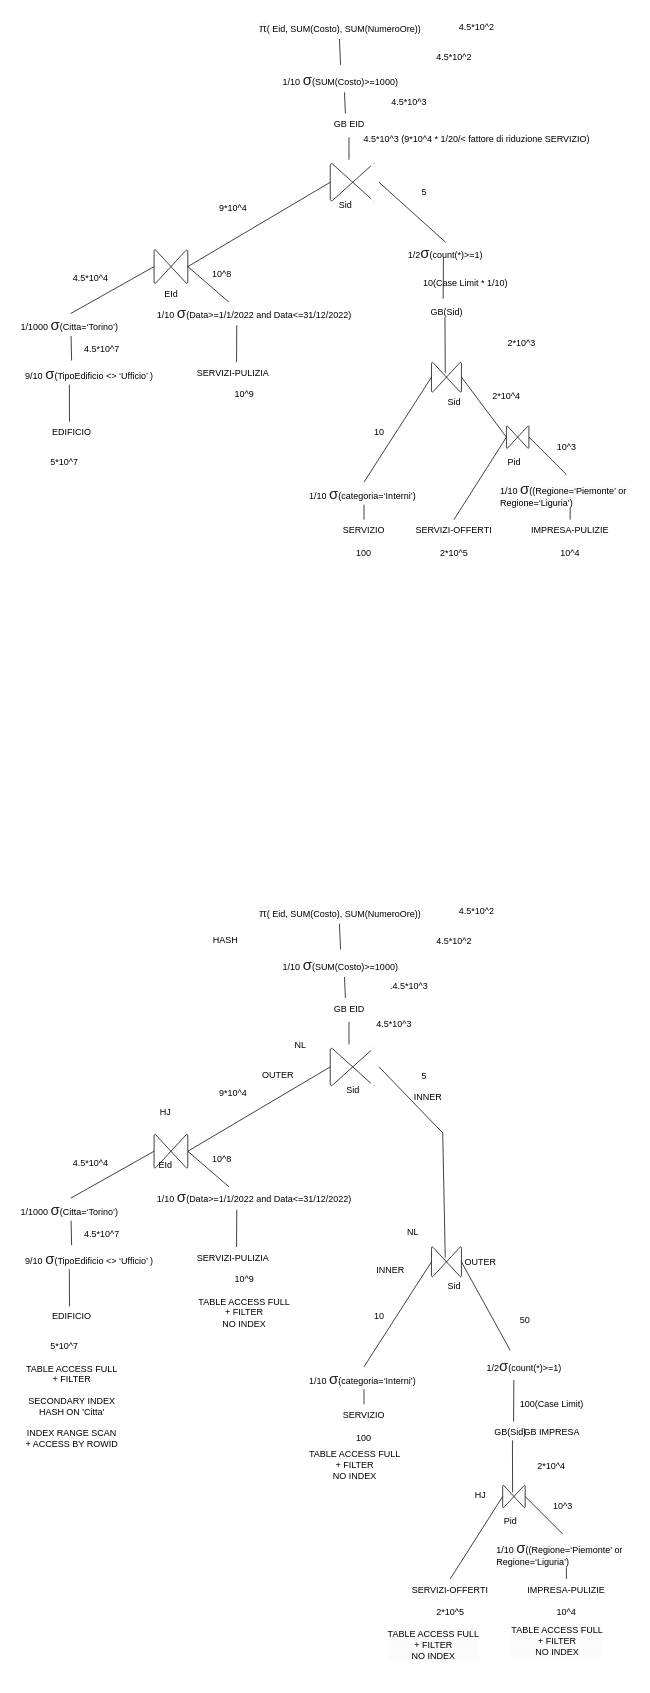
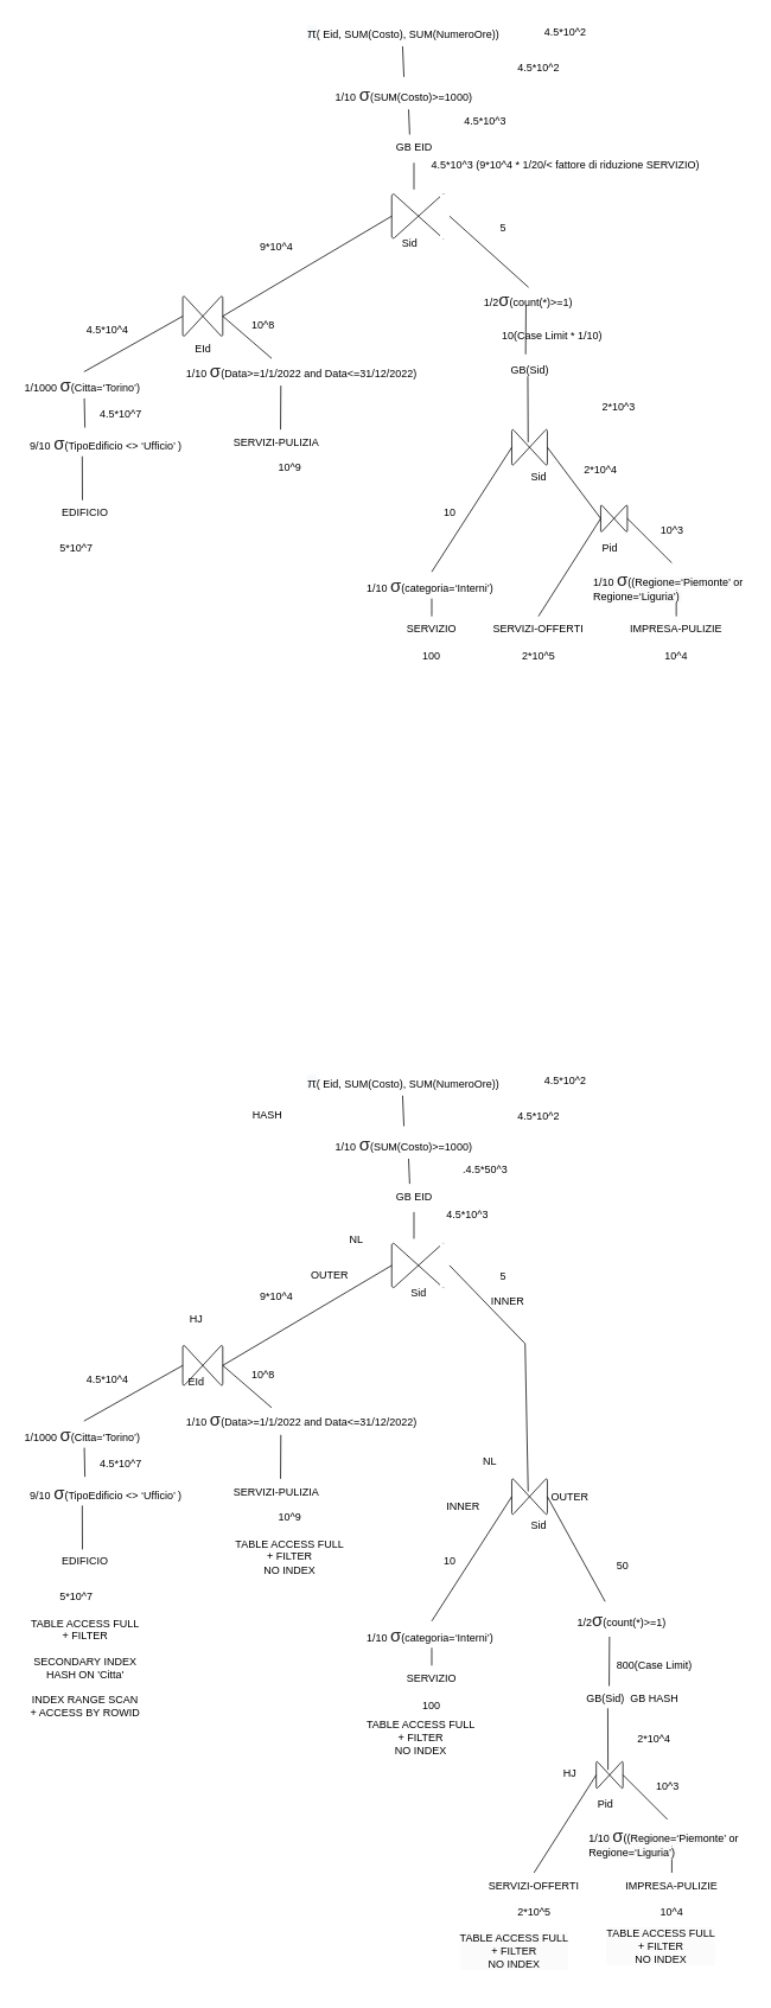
- <mxCell id="109" value=".4.5*10^3" style="text;html=1;align=center;verticalAlign=middle;resizable=0;points=[];autosize=1;strokeColor=none;fillColor=none;" vertex="1" parent="1"><mxGeometry x="510" y="1300" width="70" height="30" as="geometry" /></mxCell>
+ <mxCell id="109" value=".4.5*50^3" style="text;html=1;align=center;verticalAlign=middle;resizable=0;points=[];autosize=1;strokeColor=none;fillColor=none;" vertex="1" parent="1"><mxGeometry x="510" y="1300" width="70" height="30" as="geometry" /></mxCell>
- <mxCell id="85" value="100(Case Limit)" style="text;html=1;align=center;verticalAlign=middle;resizable=0;points=[];autosize=1;strokeColor=none;fillColor=none;" vertex="1" parent="1"><mxGeometry x="680" y="1857" width="110" height="30" as="geometry" /></mxCell>
+ <mxCell id="85" value="800(Case Limit)" style="text;html=1;align=center;verticalAlign=middle;resizable=0;points=[];autosize=1;strokeColor=none;fillColor=none;" vertex="1" parent="1"><mxGeometry x="680" y="1857" width="110" height="30" as="geometry" /></mxCell>
- <mxCell id="131" value="GB IMPRESA" style="text;html=1;align=center;verticalAlign=middle;resizable=0;points=[];autosize=1;strokeColor=none;fillColor=none;" vertex="1" parent="1"><mxGeometry x="695" y="1895" width="80" height="30" as="geometry" /></mxCell>
+ <mxCell id="131" value="GB HASH" style="text;html=1;align=center;verticalAlign=middle;resizable=0;points=[];autosize=1;strokeColor=none;fillColor=none;" vertex="1" parent="1"><mxGeometry x="695" y="1895" width="80" height="30" as="geometry" /></mxCell>
